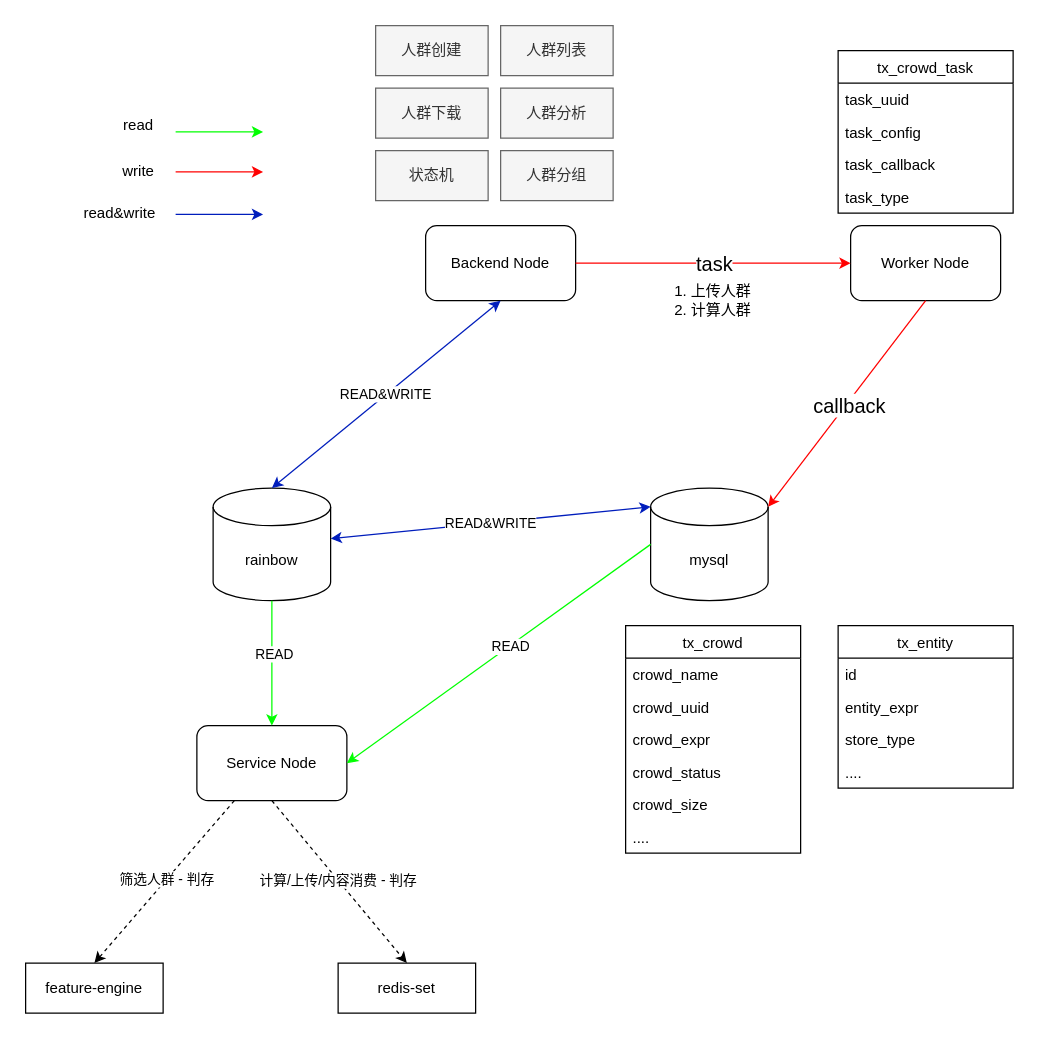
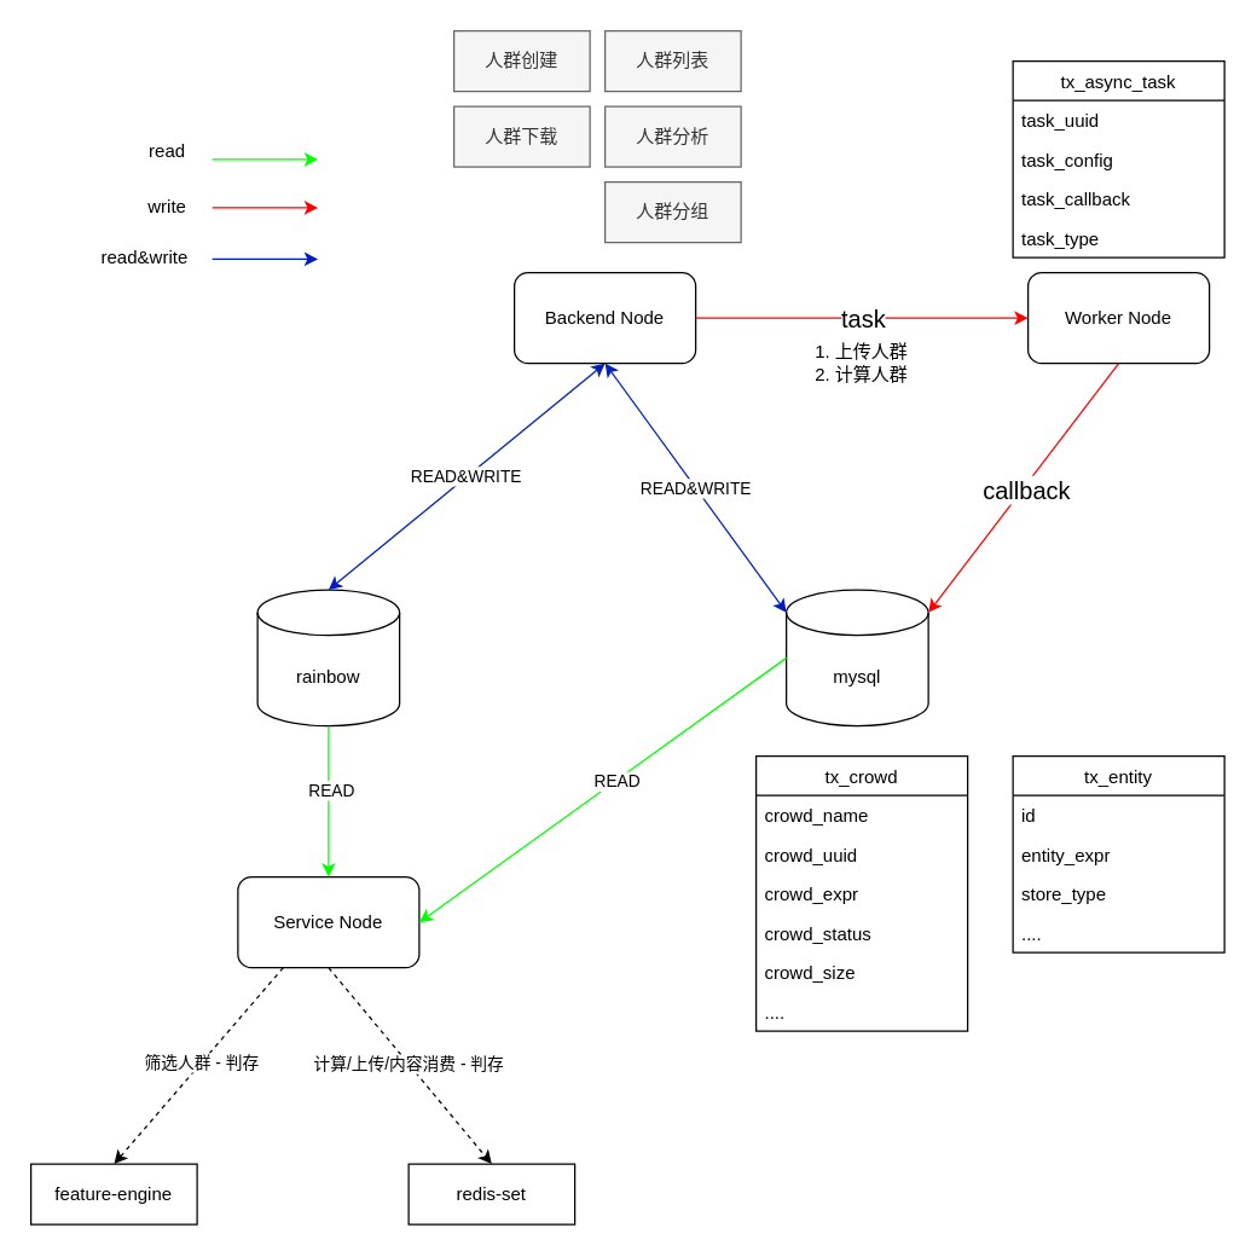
- <mxCell id="17" value="tx_crowd_task" style="swimlane;fontStyle=0;childLayout=stackLayout;horizontal=1;startSize=26;horizontalStack=0;resizeParent=1;resizeParentMax=0;resizeLast=0;collapsible=1;marginBottom=0;" parent="1" vertex="1"><mxGeometry x="670" y="40" width="140" height="130" as="geometry"><mxRectangle x="490" y="240" width="110" height="26" as="alternateBounds" /></mxGeometry></mxCell>
+ <mxCell id="17" value="tx_async_task" style="swimlane;fontStyle=0;childLayout=stackLayout;horizontal=1;startSize=26;horizontalStack=0;resizeParent=1;resizeParentMax=0;resizeLast=0;collapsible=1;marginBottom=0;" parent="1" vertex="1"><mxGeometry x="670" y="40" width="140" height="130" as="geometry"><mxRectangle x="490" y="240" width="110" height="26" as="alternateBounds" /></mxGeometry></mxCell>
- <mxCell id="15" value="状态机" style="rounded=0;whiteSpace=wrap;html=1;fillColor=#f5f5f5;strokeColor=#666666;fontColor=#333333;" parent="1" vertex="1"><mxGeometry x="300" y="120" width="90" height="40" as="geometry" /></mxCell>
- <mxCell id="10" value="READ&amp;amp;WRITE" style="endArrow=classic;startArrow=classic;html=1;exitX=0;exitY=0;exitDx=0;exitDy=15;exitPerimeter=0;fillColor=#0050ef;strokeColor=#001DBC;" parent="1" source="4" target="29" edge="1"><mxGeometry width="50" height="50" relative="1" as="geometry"><mxPoint x="430" y="340" as="sourcePoint" /><mxPoint x="480" y="290" as="targetPoint" /></mxGeometry></mxCell>
+ <mxCell id="10" value="READ&amp;amp;WRITE" style="endArrow=classic;startArrow=classic;html=1;entryX=0.5;entryY=1;entryDx=0;entryDy=0;exitX=0;exitY=0;exitDx=0;exitDy=15;exitPerimeter=0;fillColor=#0050ef;strokeColor=#001DBC;" parent="1" source="4" target="2" edge="1"><mxGeometry width="50" height="50" relative="1" as="geometry"><mxPoint x="430" y="340" as="sourcePoint" /><mxPoint x="480" y="290" as="targetPoint" /></mxGeometry></mxCell>
